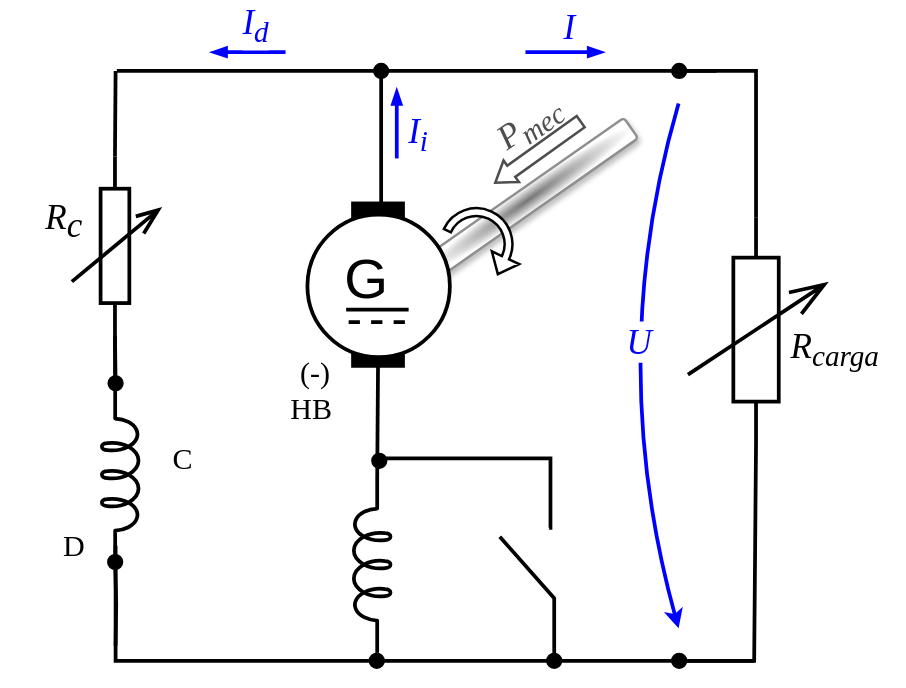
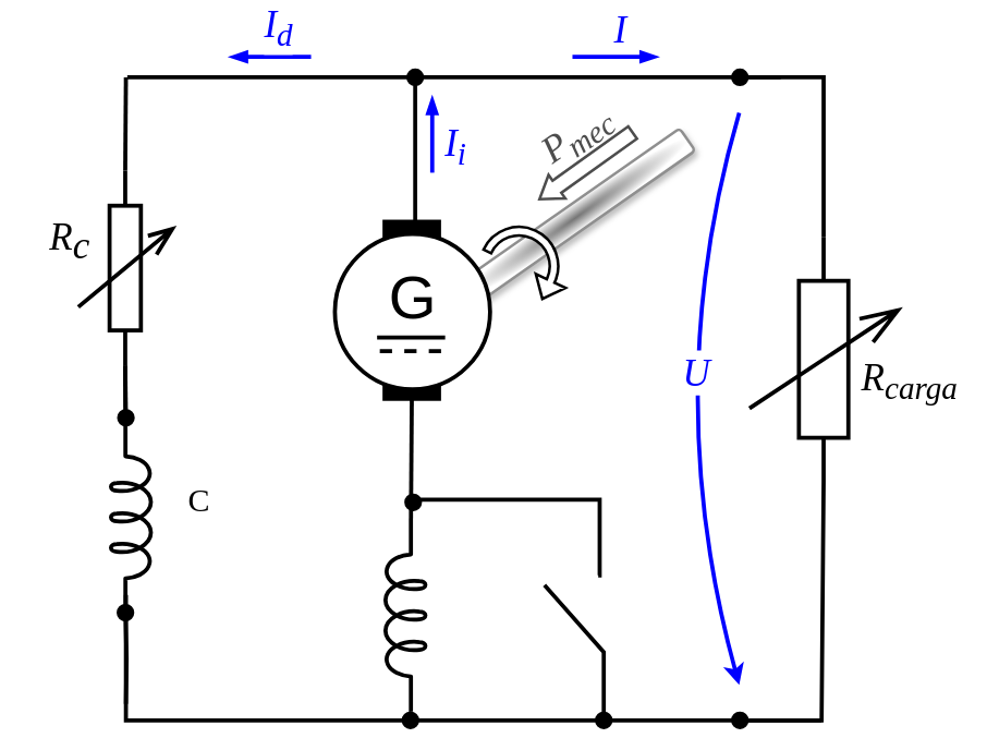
- <mxCell id="13" value="&lt;font style=&quot;font-size: 45px&quot;&gt;G&lt;/font&gt;" style="text;html=1;strokeColor=none;fillColor=none;align=center;verticalAlign=middle;whiteSpace=wrap;rounded=0;" parent="1" vertex="1"><mxGeometry x="272.5" y="191" width="40" height="20" as="geometry" /></mxCell>
+ <mxCell id="13" value="&lt;font style=&quot;font-size: 45px&quot;&gt;G&lt;/font&gt;" style="text;html=1;strokeColor=none;fillColor=none;align=center;verticalAlign=middle;whiteSpace=wrap;rounded=0;" parent="1" vertex="1"><mxGeometry x="282.5" y="186" width="40" height="20" as="geometry" /></mxCell>
- <mxCell id="17" value="&lt;font style=&quot;font-size: 24px&quot; face=&quot;Verdana&quot;&gt;(-)&lt;br&gt;&lt;/font&gt;&lt;span style=&quot;font-family: &amp;#34;verdana&amp;#34; ; font-size: 24px&quot;&gt;HB&amp;nbsp;&lt;/span&gt;" style="text;html=1;strokeColor=none;fillColor=none;align=center;verticalAlign=middle;whiteSpace=wrap;rounded=0;dashed=1;" parent="1" vertex="1"><mxGeometry x="227" y="268" width="50" height="45.5" as="geometry" /></mxCell>
- <mxCell id="24" value="&lt;font style=&quot;font-size: 24px&quot; face=&quot;Verdana&quot;&gt;D&lt;/font&gt;" style="text;html=1;strokeColor=none;fillColor=none;align=center;verticalAlign=middle;whiteSpace=wrap;rounded=0;dashed=1;" parent="1" vertex="1"><mxGeometry x="39" y="406" width="40" height="20" as="geometry" /></mxCell>
